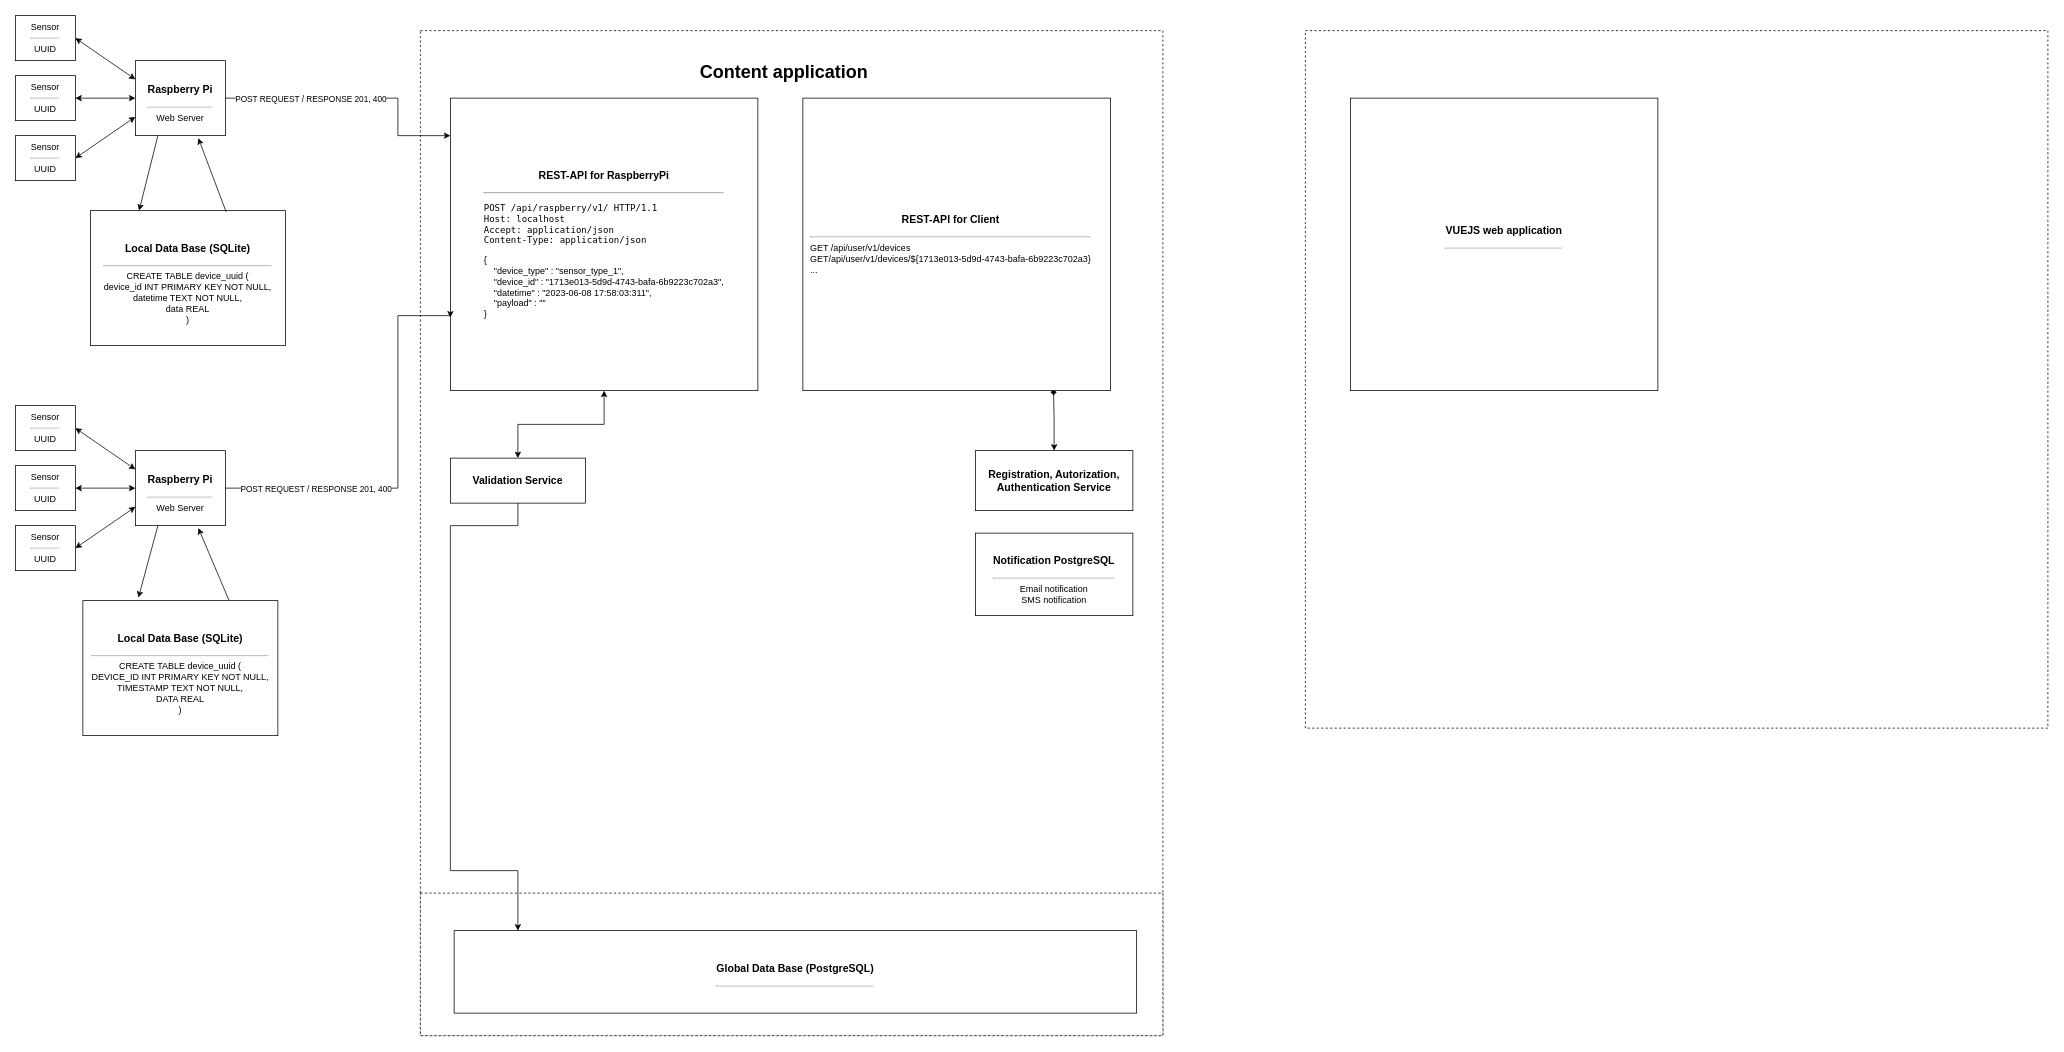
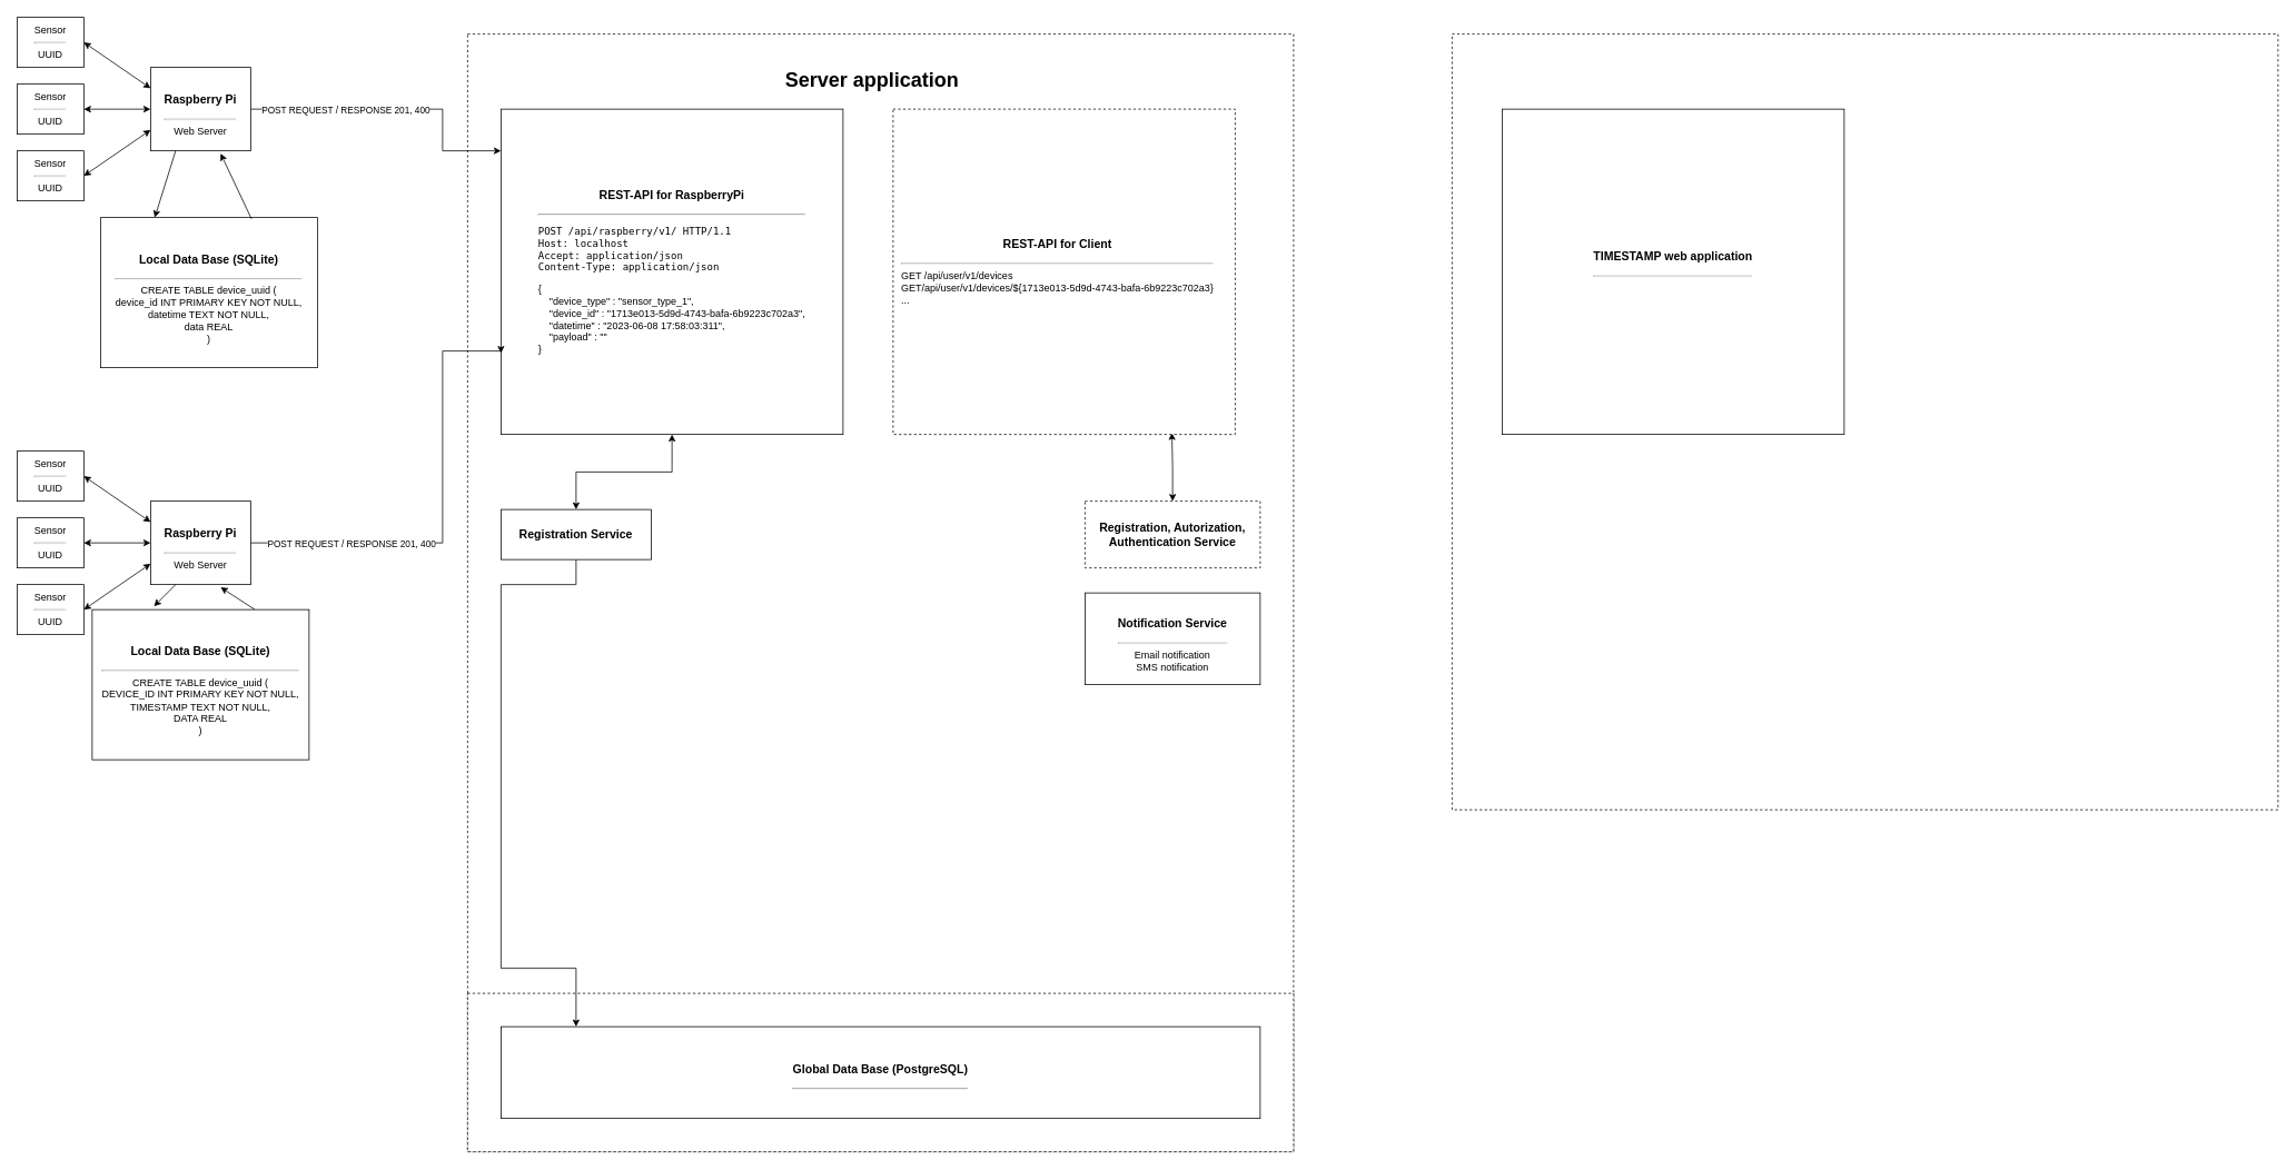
- <mxCell id="17" value="&lt;h1&gt;Content application&lt;/h1&gt;" style="text;html=1;strokeColor=none;fillColor=none;align=center;verticalAlign=middle;whiteSpace=wrap;rounded=0;" parent="1" vertex="1"><mxGeometry x="760" y="80" width="570" height="30" as="geometry" /></mxCell>
+ <mxCell id="17" value="&lt;h1&gt;Server application&lt;/h1&gt;" style="text;html=1;strokeColor=none;fillColor=none;align=center;verticalAlign=middle;whiteSpace=wrap;rounded=0;" parent="1" vertex="1"><mxGeometry x="760" y="80" width="570" height="30" as="geometry" /></mxCell>
- <mxCell id="32" value="&lt;div&gt;&lt;h3 align=&quot;center&quot;&gt;REST-API for Client&lt;/h3&gt;&lt;hr&gt;GET /api/user/v1/devices&lt;/div&gt;&lt;div&gt;GET/api/user/v1/devices/${1713e013-5d9d-4743-bafa-6b9223c702a3}&lt;/div&gt;&lt;div&gt;...&lt;br&gt;&lt;/div&gt;&lt;div&gt;&lt;br&gt;&lt;/div&gt;" style="rounded=0;whiteSpace=wrap;html=1;align=left;spacing=10;" vertex="1" parent="1"><mxGeometry x="1070" y="130" width="410" height="390" as="geometry" /></mxCell>
+ <mxCell id="32" value="&lt;div&gt;&lt;h3 align=&quot;center&quot;&gt;REST-API for Client&lt;/h3&gt;&lt;hr&gt;GET /api/user/v1/devices&lt;/div&gt;&lt;div&gt;GET/api/user/v1/devices/${1713e013-5d9d-4743-bafa-6b9223c702a3}&lt;/div&gt;&lt;div&gt;...&lt;br&gt;&lt;/div&gt;&lt;div&gt;&lt;br&gt;&lt;/div&gt;" style="rounded=0;whiteSpace=wrap;html=1;align=left;spacing=10;dashed=1;" vertex="1" parent="1"><mxGeometry x="1070" y="130" width="410" height="390" as="geometry" /></mxCell>
- <mxCell id="35" value="&lt;div&gt;&lt;h3&gt;VUEJS web application&lt;br&gt;&lt;/h3&gt;&lt;hr&gt;&lt;/div&gt;&lt;br&gt;&lt;div&gt;&lt;br&gt;&lt;/div&gt;" style="rounded=0;whiteSpace=wrap;html=1;align=center;spacing=10;" vertex="1" parent="1"><mxGeometry x="1800" y="130" width="410" height="390" as="geometry" /></mxCell>
+ <mxCell id="35" value="&lt;div&gt;&lt;h3&gt;TIMESTAMP web application&lt;br&gt;&lt;/h3&gt;&lt;hr&gt;&lt;/div&gt;&lt;br&gt;&lt;div&gt;&lt;br&gt;&lt;/div&gt;" style="rounded=0;whiteSpace=wrap;html=1;align=center;spacing=10;" vertex="1" parent="1"><mxGeometry x="1800" y="130" width="410" height="390" as="geometry" /></mxCell>
- <mxCell id="11" value="&lt;div&gt;&lt;h3&gt;Local Data Base (SQLite)&lt;/h3&gt;&lt;/div&gt;&lt;div&gt;&lt;hr&gt;CREATE TABLE device_uuid (&lt;/div&gt;&lt;div&gt;device_id INT PRIMARY KEY     NOT NULL&lt;span class=&quot;pun&quot;&gt;,&lt;/span&gt;&lt;/div&gt;&lt;div&gt;&lt;span class=&quot;pln&quot;&gt;datetime TEXT    NOT NULL&lt;/span&gt;,&lt;/div&gt;&lt;div&gt;&lt;span class=&quot;pln&quot;&gt;data REAL&lt;/span&gt;&lt;/div&gt;&lt;div&gt;&lt;span class=&quot;pln&quot;&gt;)&lt;br&gt;&lt;/span&gt;&lt;/div&gt;" style="rounded=0;whiteSpace=wrap;html=1;align=center;spacing=10;" parent="1" vertex="1"><mxGeometry x="120" y="280" width="260" height="180" as="geometry" /></mxCell>
+ <mxCell id="11" value="&lt;div&gt;&lt;h3&gt;Local Data Base (SQLite)&lt;/h3&gt;&lt;/div&gt;&lt;div&gt;&lt;hr&gt;CREATE TABLE device_uuid (&lt;/div&gt;&lt;div&gt;device_id INT PRIMARY KEY     NOT NULL&lt;span class=&quot;pun&quot;&gt;,&lt;/span&gt;&lt;/div&gt;&lt;div&gt;&lt;span class=&quot;pln&quot;&gt;datetime TEXT    NOT NULL&lt;/span&gt;,&lt;/div&gt;&lt;div&gt;&lt;span class=&quot;pln&quot;&gt;data REAL&lt;/span&gt;&lt;/div&gt;&lt;div&gt;&lt;span class=&quot;pln&quot;&gt;)&lt;br&gt;&lt;/span&gt;&lt;/div&gt;" style="rounded=0;whiteSpace=wrap;html=1;align=center;spacing=10;" parent="1" vertex="1"><mxGeometry x="120" y="260" width="260" height="180" as="geometry" /></mxCell>
- <mxCell id="29" style="edgeStyle=orthogonalEdgeStyle;rounded=0;orthogonalLoop=1;jettySize=auto;html=1;entryX=0.815;entryY=0.995;entryDx=0;entryDy=0;entryPerimeter=0;startArrow=classic;startFill=1;endArrow=diamond;" edge="1" parent="1" source="30" target="32"><mxGeometry relative="1" as="geometry" /></mxCell>
+ <mxCell id="29" style="edgeStyle=orthogonalEdgeStyle;rounded=0;orthogonalLoop=1;jettySize=auto;html=1;entryX=0.815;entryY=0.995;entryDx=0;entryDy=0;entryPerimeter=0;startArrow=classic;startFill=1;" edge="1" parent="1" source="30" target="32"><mxGeometry relative="1" as="geometry" /></mxCell>
- <mxCell id="34" value="&lt;h3&gt;Validation Service&lt;/h3&gt;" style="rounded=0;whiteSpace=wrap;html=1;" vertex="1" parent="1"><mxGeometry x="600" y="610" width="180" height="60" as="geometry" /></mxCell>
+ <mxCell id="34" value="&lt;h3&gt;Registration Service&lt;/h3&gt;" style="rounded=0;whiteSpace=wrap;html=1;" vertex="1" parent="1"><mxGeometry x="600" y="610" width="180" height="60" as="geometry" /></mxCell>
- <mxCell id="30" value="&lt;h3&gt;Registration, Autorization, Authentication Service&lt;/h3&gt;" style="rounded=0;whiteSpace=wrap;html=1;" vertex="1" parent="1"><mxGeometry x="1300" y="600" width="210" height="80" as="geometry" /></mxCell>
+ <mxCell id="30" value="&lt;h3&gt;Registration, Autorization, Authentication Service&lt;/h3&gt;" style="rounded=0;whiteSpace=wrap;html=1;dashed=1;" vertex="1" parent="1"><mxGeometry x="1300" y="600" width="210" height="80" as="geometry" /></mxCell>
- <mxCell id="39" value="&lt;div&gt;&lt;h3&gt;Notification PostgreSQL&lt;/h3&gt;&lt;/div&gt;&lt;div&gt;&lt;hr&gt;Email notification&lt;/div&gt;&lt;div&gt;SMS notification&lt;br&gt;&lt;/div&gt;" style="rounded=0;whiteSpace=wrap;html=1;" vertex="1" parent="1"><mxGeometry x="1300" y="710" width="210" height="110" as="geometry" /></mxCell>
+ <mxCell id="39" value="&lt;div&gt;&lt;h3&gt;Notification Service&lt;/h3&gt;&lt;/div&gt;&lt;div&gt;&lt;hr&gt;Email notification&lt;/div&gt;&lt;div&gt;SMS notification&lt;br&gt;&lt;/div&gt;" style="rounded=0;whiteSpace=wrap;html=1;" vertex="1" parent="1"><mxGeometry x="1300" y="710" width="210" height="110" as="geometry" /></mxCell>
- <mxCell id="28" value="&lt;div&gt;&lt;h3&gt;Local Data Base (SQLite)&lt;/h3&gt;&lt;/div&gt;&lt;div&gt;&lt;hr&gt;CREATE TABLE device_uuid (&lt;/div&gt;&lt;div&gt;DEVICE_ID INT PRIMARY KEY     NOT NULL&lt;span class=&quot;pun&quot;&gt;,&lt;/span&gt;&lt;/div&gt;&lt;div&gt;&lt;span class=&quot;pln&quot;&gt;TIMESTAMP TEXT    NOT NULL&lt;/span&gt;,&lt;/div&gt;&lt;div&gt;&lt;span class=&quot;pln&quot;&gt;DATA REAL&lt;/span&gt;&lt;/div&gt;&lt;div&gt;&lt;span class=&quot;pln&quot;&gt;)&lt;br&gt;&lt;/span&gt;&lt;/div&gt;" style="rounded=0;whiteSpace=wrap;html=1;align=center;spacing=10;" parent="1" vertex="1"><mxGeometry x="110" y="800" width="260" height="180" as="geometry" /></mxCell>
+ <mxCell id="28" value="&lt;div&gt;&lt;h3&gt;Local Data Base (SQLite)&lt;/h3&gt;&lt;/div&gt;&lt;div&gt;&lt;hr&gt;CREATE TABLE device_uuid (&lt;/div&gt;&lt;div&gt;DEVICE_ID INT PRIMARY KEY     NOT NULL&lt;span class=&quot;pun&quot;&gt;,&lt;/span&gt;&lt;/div&gt;&lt;div&gt;&lt;span class=&quot;pln&quot;&gt;TIMESTAMP TEXT    NOT NULL&lt;/span&gt;,&lt;/div&gt;&lt;div&gt;&lt;span class=&quot;pln&quot;&gt;DATA REAL&lt;/span&gt;&lt;/div&gt;&lt;div&gt;&lt;span class=&quot;pln&quot;&gt;)&lt;br&gt;&lt;/span&gt;&lt;/div&gt;" style="rounded=0;whiteSpace=wrap;html=1;align=center;spacing=10;" parent="1" vertex="1"><mxGeometry x="110" y="730" width="260" height="180" as="geometry" /></mxCell>
- <mxCell id="18" value="&lt;div&gt;&lt;h3&gt;Global Data Base (PostgreSQL)&lt;/h3&gt;&lt;/div&gt;&lt;div&gt;&lt;hr&gt;&lt;code class=&quot;hljs language-sql&quot;&gt;&lt;span class=&quot;hljs-literal&quot;&gt;&lt;/span&gt;&lt;/code&gt;&lt;code class=&quot;hljs language-sql&quot;&gt;&lt;span class=&quot;hljs-built_in&quot;&gt;&lt;/span&gt;&lt;/code&gt;&lt;span&gt;&lt;/span&gt;&lt;/div&gt;" style="rounded=0;whiteSpace=wrap;html=1;align=center;spacing=10;" parent="1" vertex="1"><mxGeometry x="605" y="1240" width="910" height="110" as="geometry" /></mxCell>
+ <mxCell id="18" value="&lt;div&gt;&lt;h3&gt;Global Data Base (PostgreSQL)&lt;/h3&gt;&lt;/div&gt;&lt;div&gt;&lt;hr&gt;&lt;code class=&quot;hljs language-sql&quot;&gt;&lt;span class=&quot;hljs-literal&quot;&gt;&lt;/span&gt;&lt;/code&gt;&lt;code class=&quot;hljs language-sql&quot;&gt;&lt;span class=&quot;hljs-built_in&quot;&gt;&lt;/span&gt;&lt;/code&gt;&lt;span&gt;&lt;/span&gt;&lt;/div&gt;" style="rounded=0;whiteSpace=wrap;html=1;align=center;spacing=10;" parent="1" vertex="1"><mxGeometry x="600" y="1230" width="910" height="110" as="geometry" /></mxCell>
